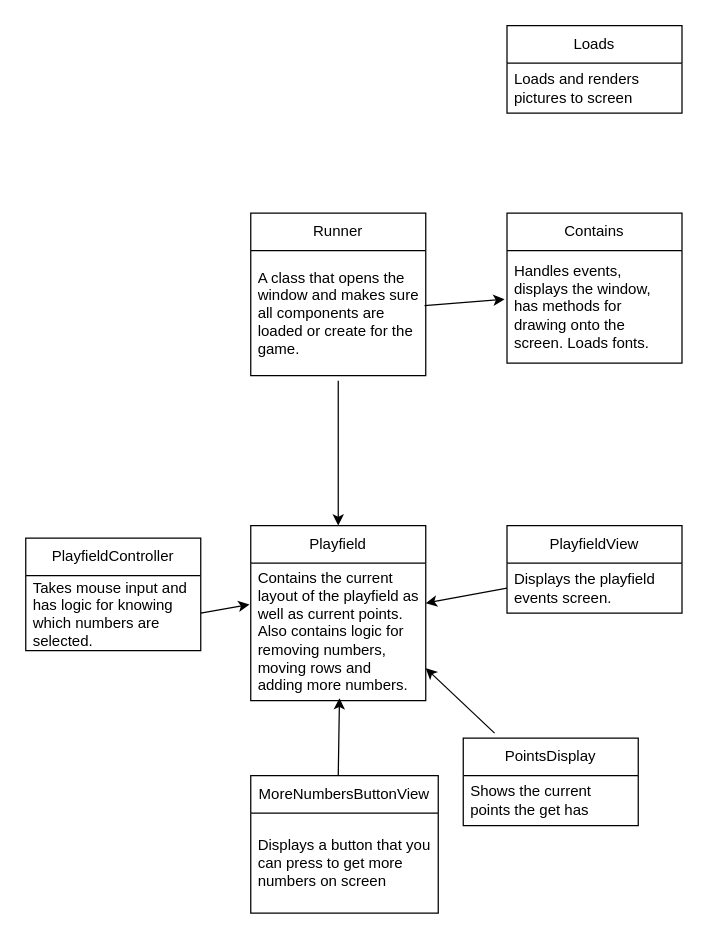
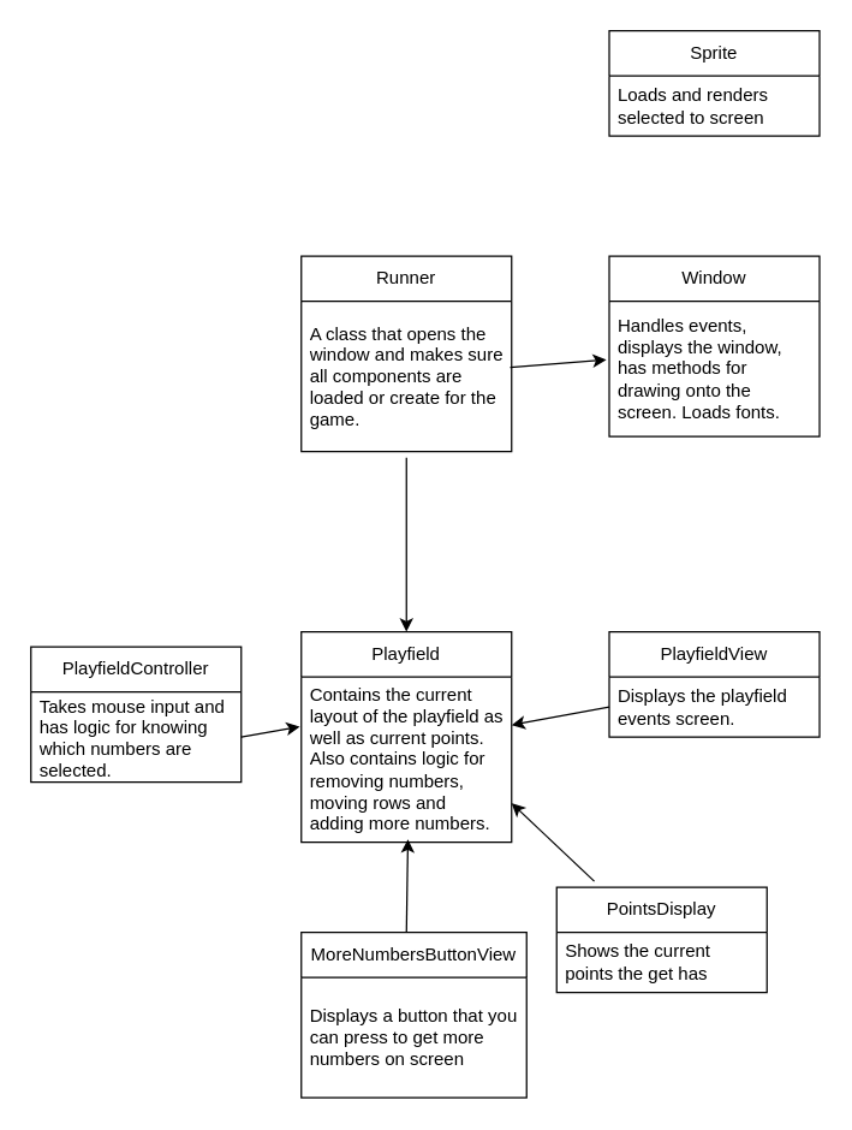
- <mxCell id="22" value="Loads" style="swimlane;fontStyle=0;childLayout=stackLayout;horizontal=1;startSize=30;horizontalStack=0;resizeParent=1;resizeParentMax=0;resizeLast=0;collapsible=1;marginBottom=0;whiteSpace=wrap;html=1;" vertex="1" parent="1"><mxGeometry x="405" y="20" width="140" height="70" as="geometry" /></mxCell>
+ <mxCell id="22" value="Sprite" style="swimlane;fontStyle=0;childLayout=stackLayout;horizontal=1;startSize=30;horizontalStack=0;resizeParent=1;resizeParentMax=0;resizeLast=0;collapsible=1;marginBottom=0;whiteSpace=wrap;html=1;" vertex="1" parent="1"><mxGeometry x="405" y="20" width="140" height="70" as="geometry" /></mxCell>
- <mxCell id="23" value="Loads and renders pictures to screen" style="text;strokeColor=none;fillColor=none;align=left;verticalAlign=middle;spacingLeft=4;spacingRight=4;overflow=hidden;points=[[0,0.5],[1,0.5]];portConstraint=eastwest;rotatable=0;whiteSpace=wrap;html=1;" vertex="1" parent="22"><mxGeometry y="30" width="140" height="40" as="geometry" /></mxCell>
+ <mxCell id="23" value="Loads and renders selected to screen" style="text;strokeColor=none;fillColor=none;align=left;verticalAlign=middle;spacingLeft=4;spacingRight=4;overflow=hidden;points=[[0,0.5],[1,0.5]];portConstraint=eastwest;rotatable=0;whiteSpace=wrap;html=1;" vertex="1" parent="22"><mxGeometry y="30" width="140" height="40" as="geometry" /></mxCell>
- <mxCell id="4" value="Contains" style="swimlane;fontStyle=0;childLayout=stackLayout;horizontal=1;startSize=30;horizontalStack=0;resizeParent=1;resizeParentMax=0;resizeLast=0;collapsible=1;marginBottom=0;whiteSpace=wrap;html=1;" vertex="1" parent="1"><mxGeometry x="405" y="170" width="140" height="120" as="geometry" /></mxCell>
+ <mxCell id="4" value="Window" style="swimlane;fontStyle=0;childLayout=stackLayout;horizontal=1;startSize=30;horizontalStack=0;resizeParent=1;resizeParentMax=0;resizeLast=0;collapsible=1;marginBottom=0;whiteSpace=wrap;html=1;" vertex="1" parent="1"><mxGeometry x="405" y="170" width="140" height="120" as="geometry" /></mxCell>
